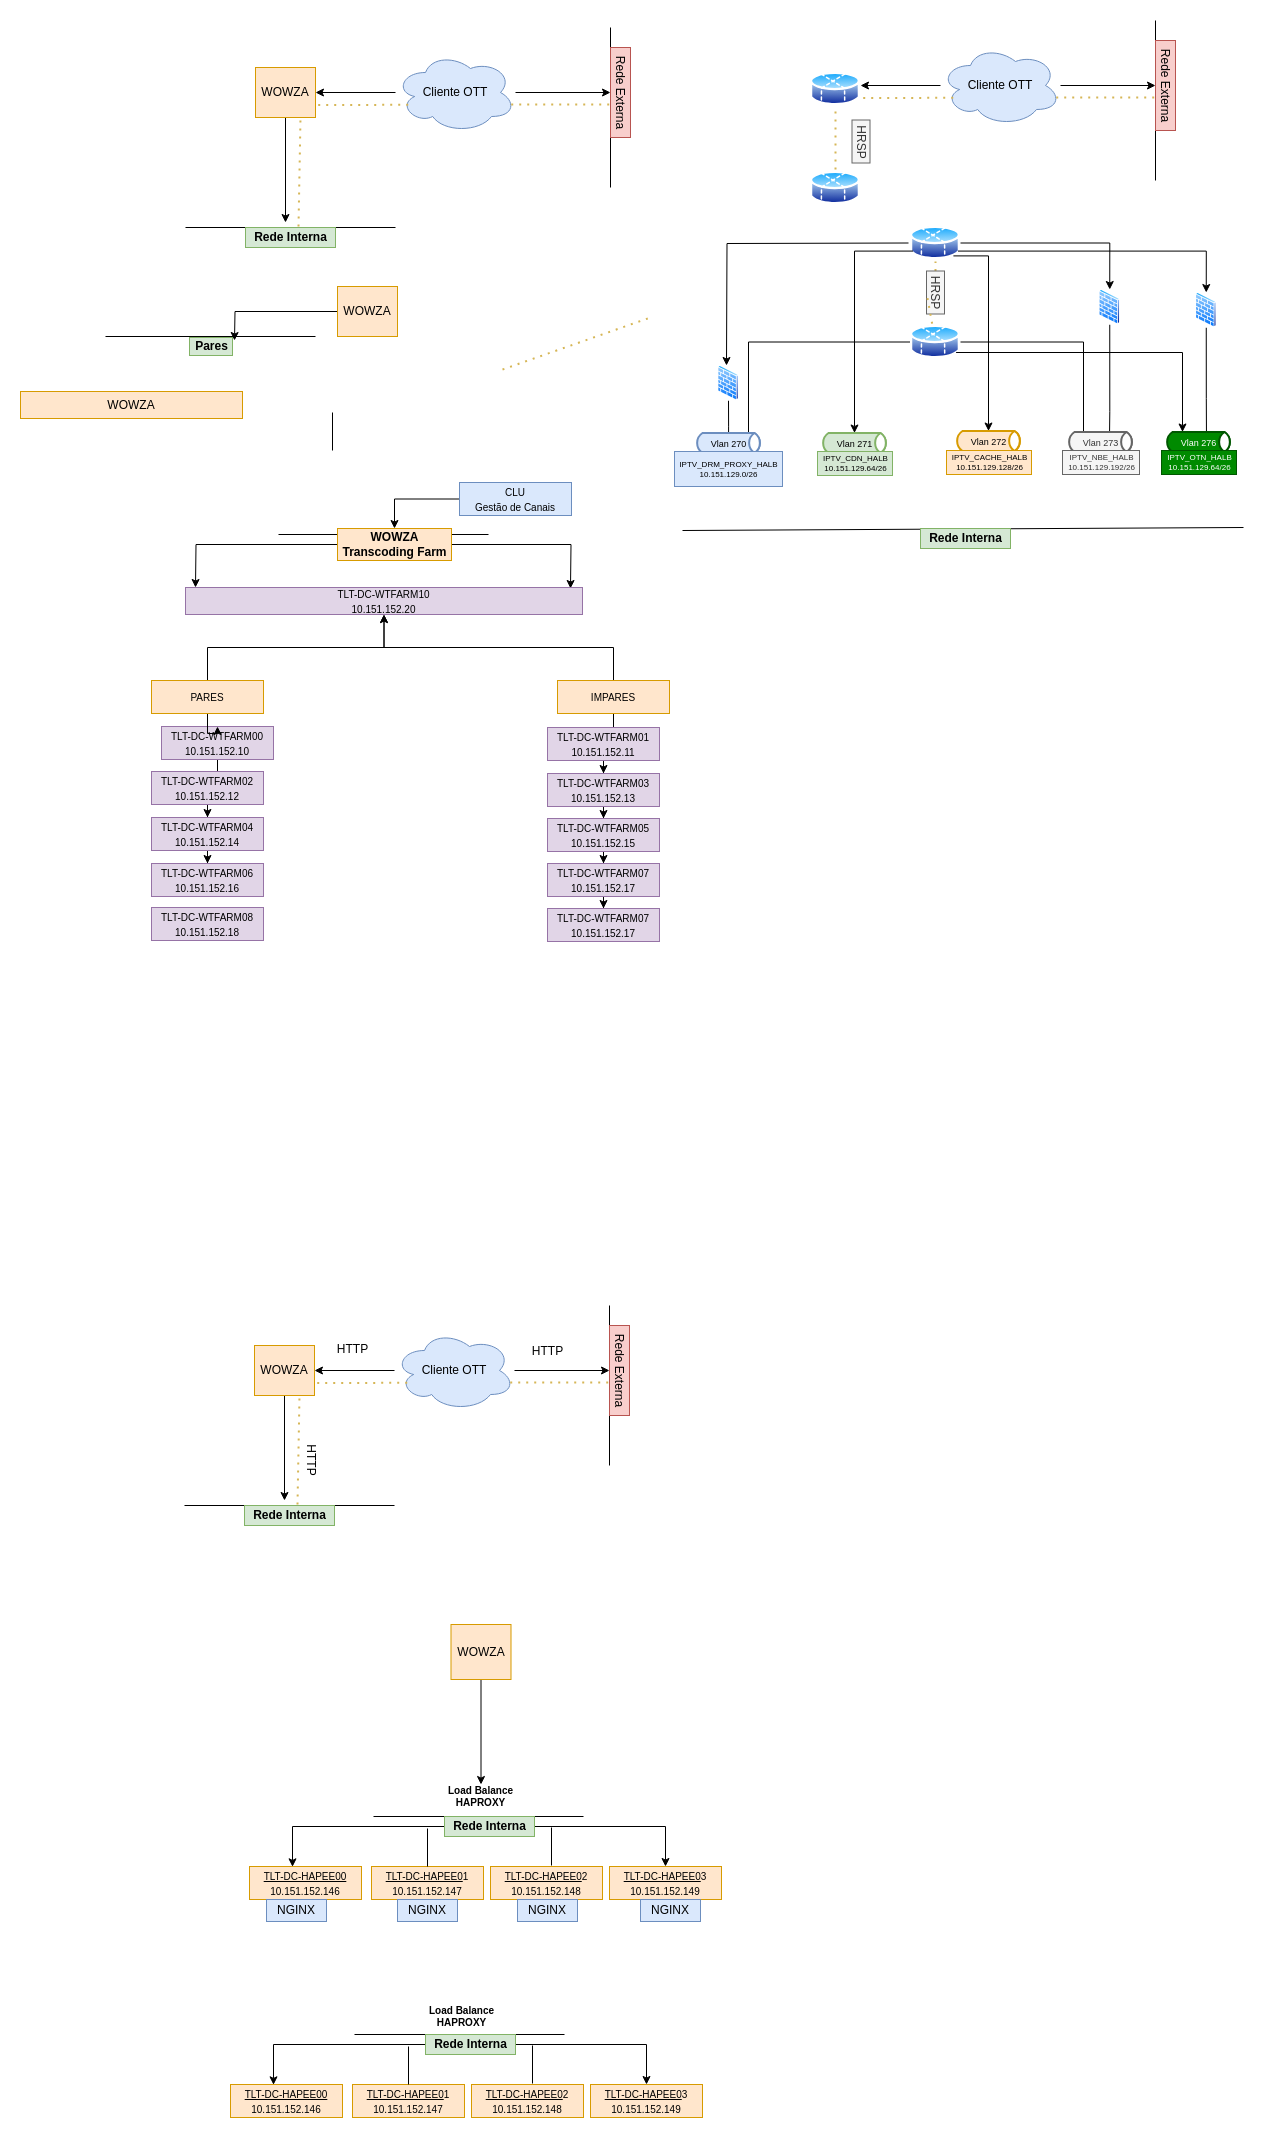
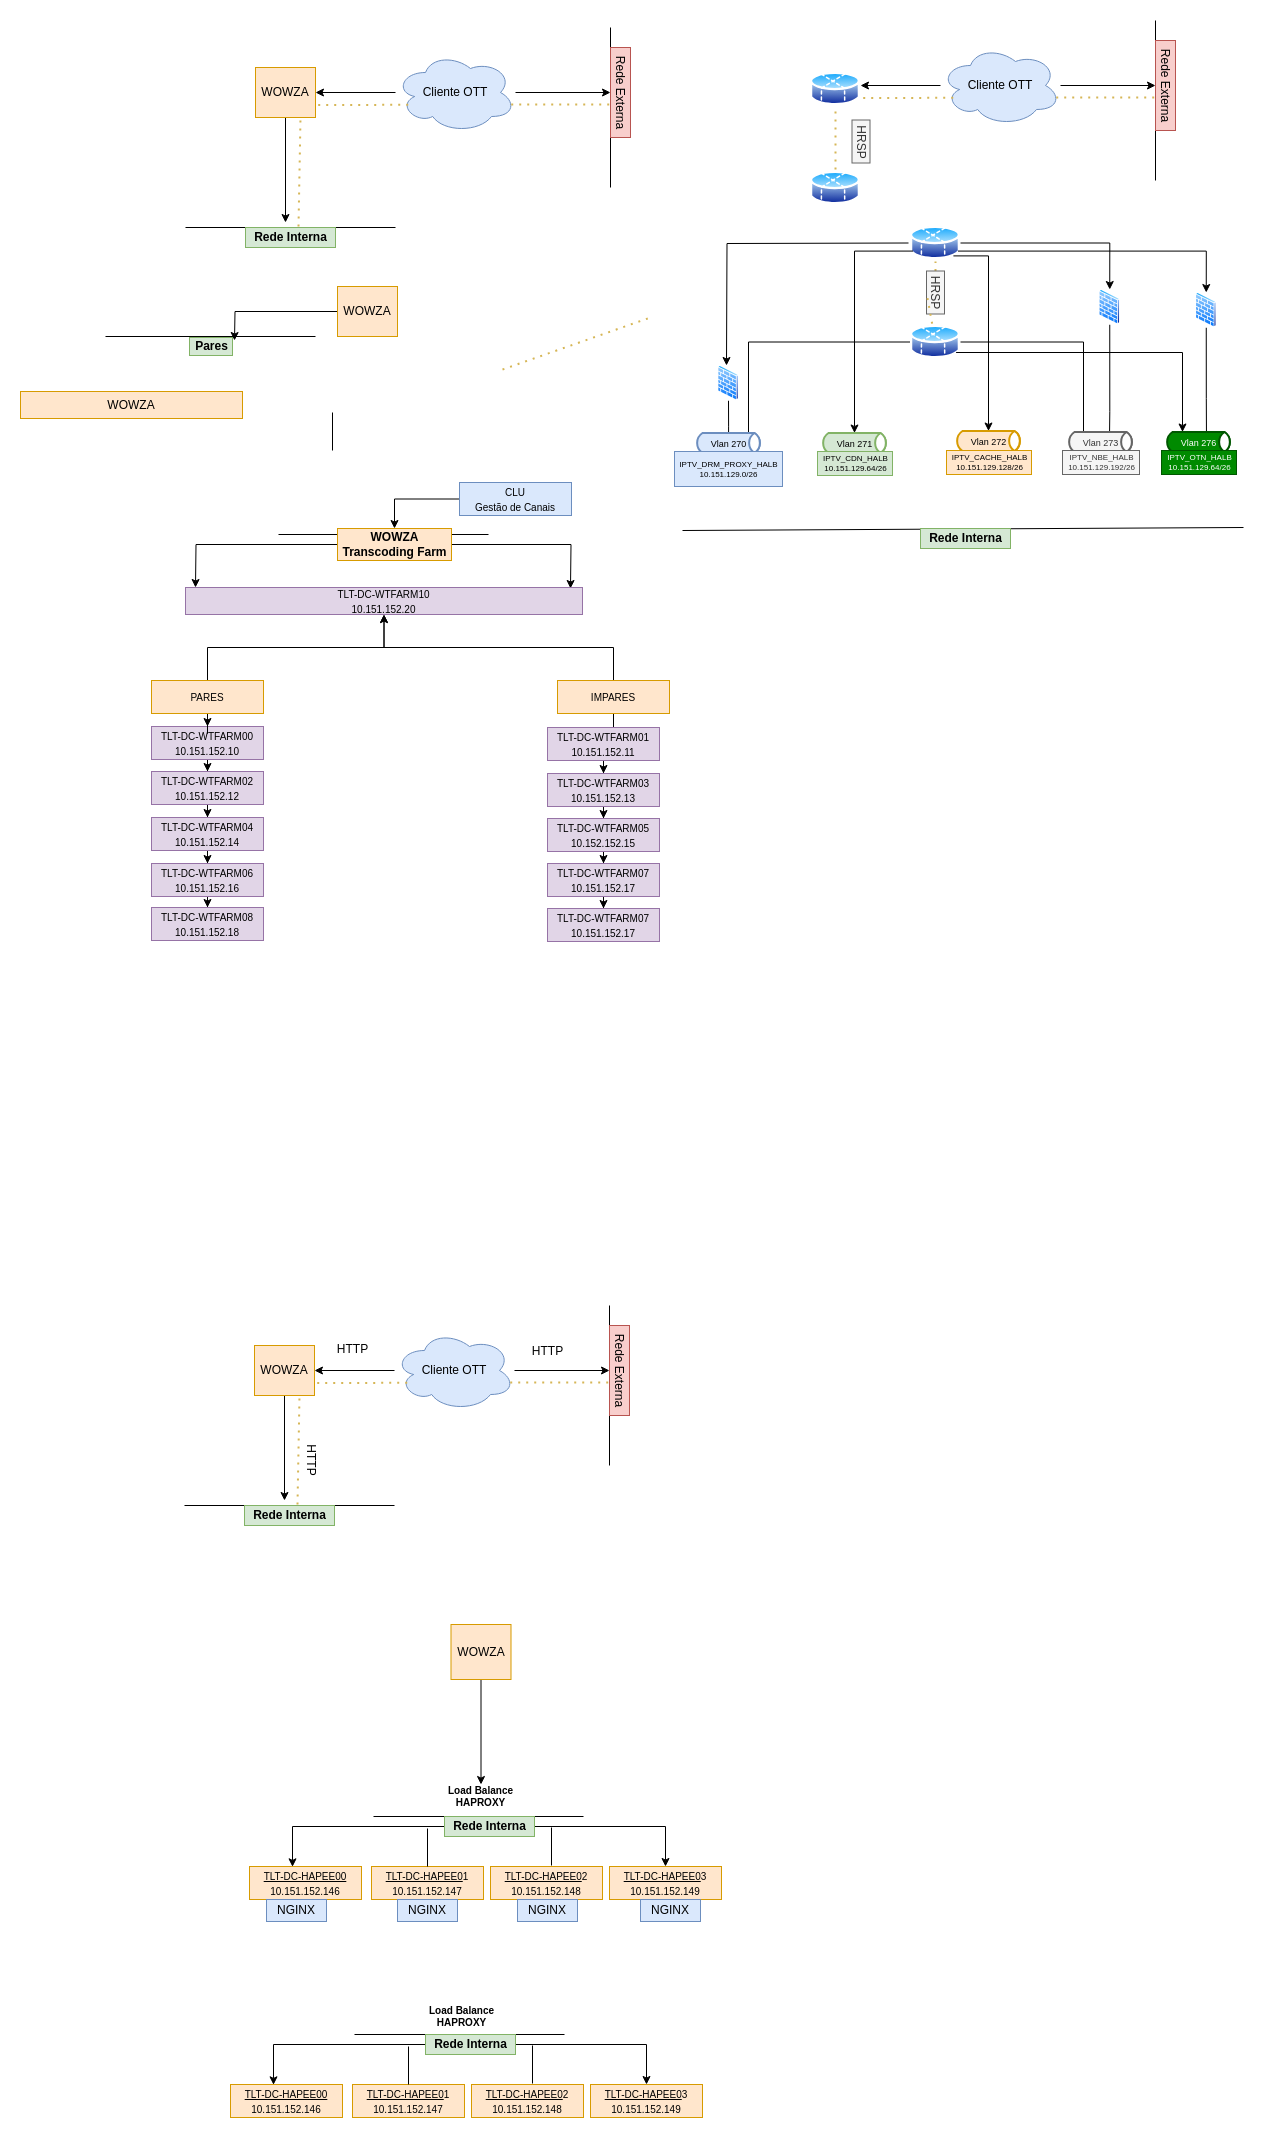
- <mxCell id="65" value="&lt;font style=&quot;font-size: 10px&quot;&gt;TLT-DC-WTFARM00&lt;br&gt;10.151.152.10&lt;/font&gt;" style="rounded=0;whiteSpace=wrap;html=1;fillColor=#e1d5e7;strokeColor=#9673a6;" parent="1" vertex="1"><mxGeometry x="161" y="726" width="112" height="33" as="geometry" /></mxCell>
+ <mxCell id="65" value="&lt;font style=&quot;font-size: 10px&quot;&gt;TLT-DC-WTFARM00&lt;br&gt;10.151.152.10&lt;/font&gt;" style="rounded=0;whiteSpace=wrap;html=1;fillColor=#e1d5e7;strokeColor=#9673a6;" parent="1" vertex="1"><mxGeometry x="151" y="726" width="112" height="33" as="geometry" /></mxCell>
- <mxCell id="87" value="&lt;font style=&quot;font-size: 10px&quot;&gt;TLT-DC-WTFARM05&lt;br&gt;10.151.152.15&lt;/font&gt;" style="rounded=0;whiteSpace=wrap;html=1;fillColor=#e1d5e7;strokeColor=#9673a6;" parent="1" vertex="1"><mxGeometry x="547" y="818" width="112" height="33" as="geometry" /></mxCell>
+ <mxCell id="87" value="&lt;font style=&quot;font-size: 10px&quot;&gt;TLT-DC-WTFARM05&lt;br&gt;10.152.152.15&lt;/font&gt;" style="rounded=0;whiteSpace=wrap;html=1;fillColor=#e1d5e7;strokeColor=#9673a6;" parent="1" vertex="1"><mxGeometry x="547" y="818" width="112" height="33" as="geometry" /></mxCell>
+ <mxCell id="93" value="" style="edgeStyle=orthogonalEdgeStyle;rounded=0;orthogonalLoop=1;jettySize=auto;html=1;fontSize=10;" parent="1" source="94" target="95" edge="1"><mxGeometry relative="1" as="geometry" /></mxCell>
